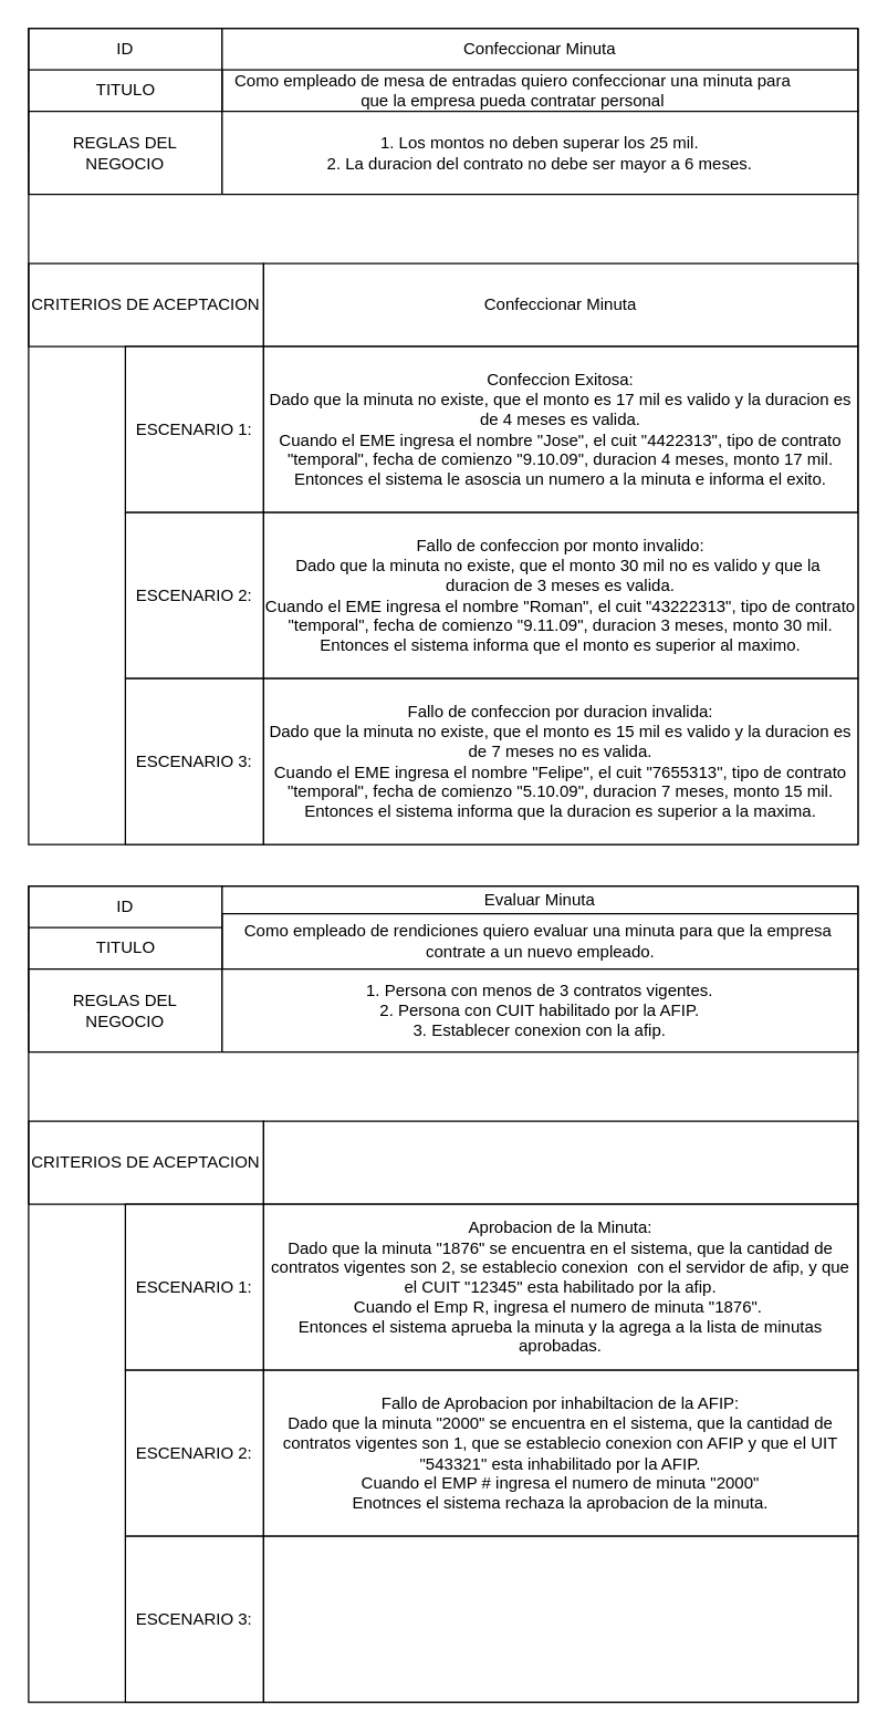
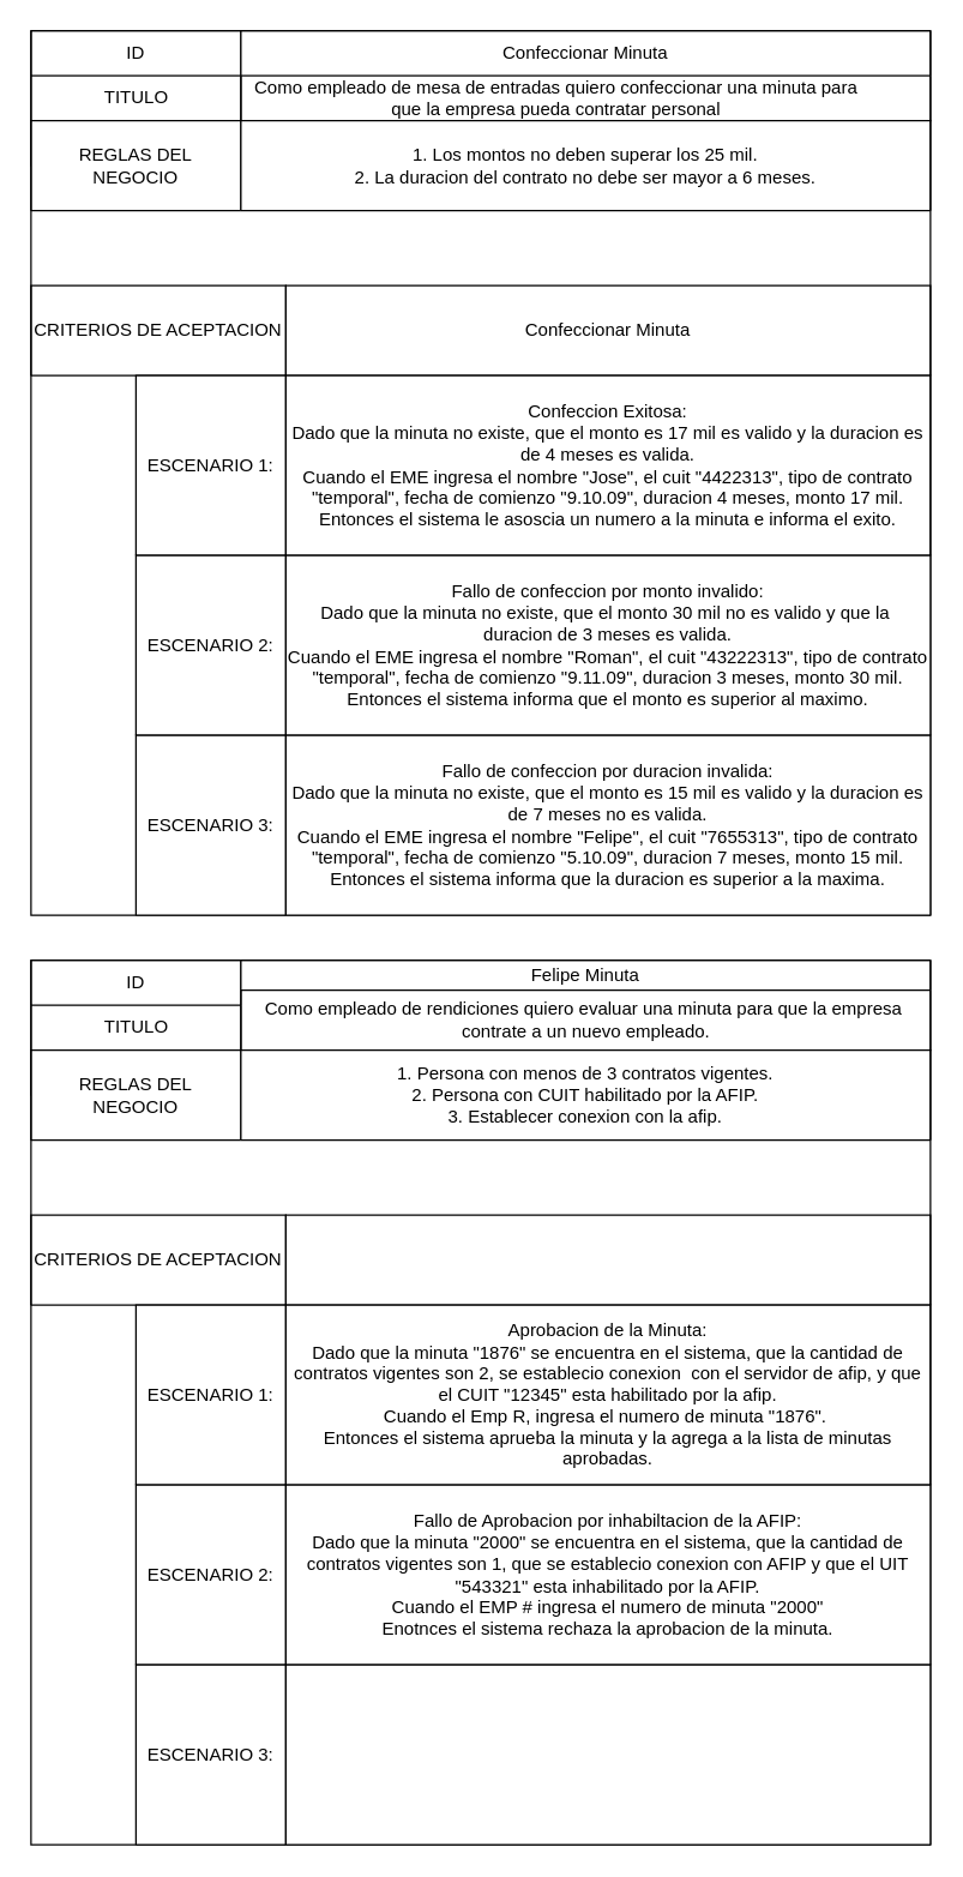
- <mxCell id="21" value="Evaluar Minuta" style="swimlane;fontStyle=0;childLayout=stackLayout;horizontal=1;startSize=20;horizontalStack=0;resizeParent=1;resizeParentMax=0;resizeLast=0;collapsible=1;marginBottom=0;whiteSpace=wrap;html=1;" vertex="1" parent="1"><mxGeometry x="160" y="640" width="460" height="60" as="geometry" /></mxCell>
+ <mxCell id="21" value="Felipe Minuta" style="swimlane;fontStyle=0;childLayout=stackLayout;horizontal=1;startSize=20;horizontalStack=0;resizeParent=1;resizeParentMax=0;resizeLast=0;collapsible=1;marginBottom=0;whiteSpace=wrap;html=1;" vertex="1" parent="1"><mxGeometry x="160" y="640" width="460" height="60" as="geometry" /></mxCell>
